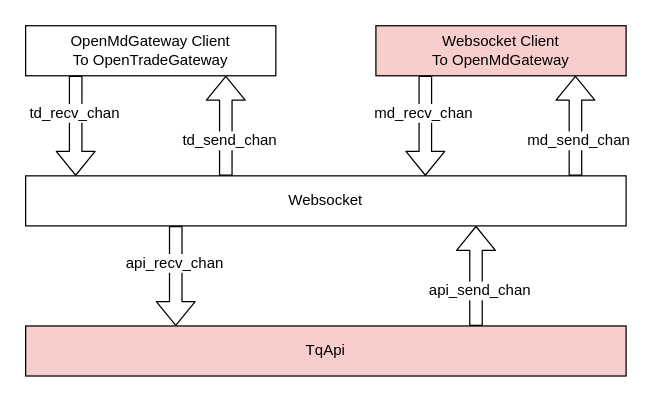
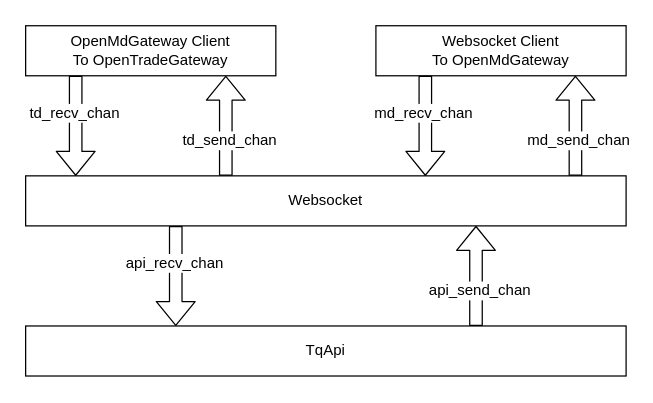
- <mxCell id="3" value="Websocket Client&lt;br&gt;To OpenMdGateway" style="rounded=0;whiteSpace=wrap;html=1;fillColor=#f8cecc;" parent="1" vertex="1"><mxGeometry x="300" y="20" width="200" height="40" as="geometry" /></mxCell>
+ <mxCell id="3" value="Websocket Client&lt;br&gt;To OpenMdGateway" style="rounded=0;whiteSpace=wrap;html=1;" parent="1" vertex="1"><mxGeometry x="300" y="20" width="200" height="40" as="geometry" /></mxCell>
- <mxCell id="9" value="TqApi" style="rounded=0;whiteSpace=wrap;html=1;fillColor=#f8cecc;" parent="1" vertex="1"><mxGeometry x="20" y="260" width="480" height="40" as="geometry" /></mxCell>
+ <mxCell id="9" value="TqApi" style="rounded=0;whiteSpace=wrap;html=1;" parent="1" vertex="1"><mxGeometry x="20" y="260" width="480" height="40" as="geometry" /></mxCell>
